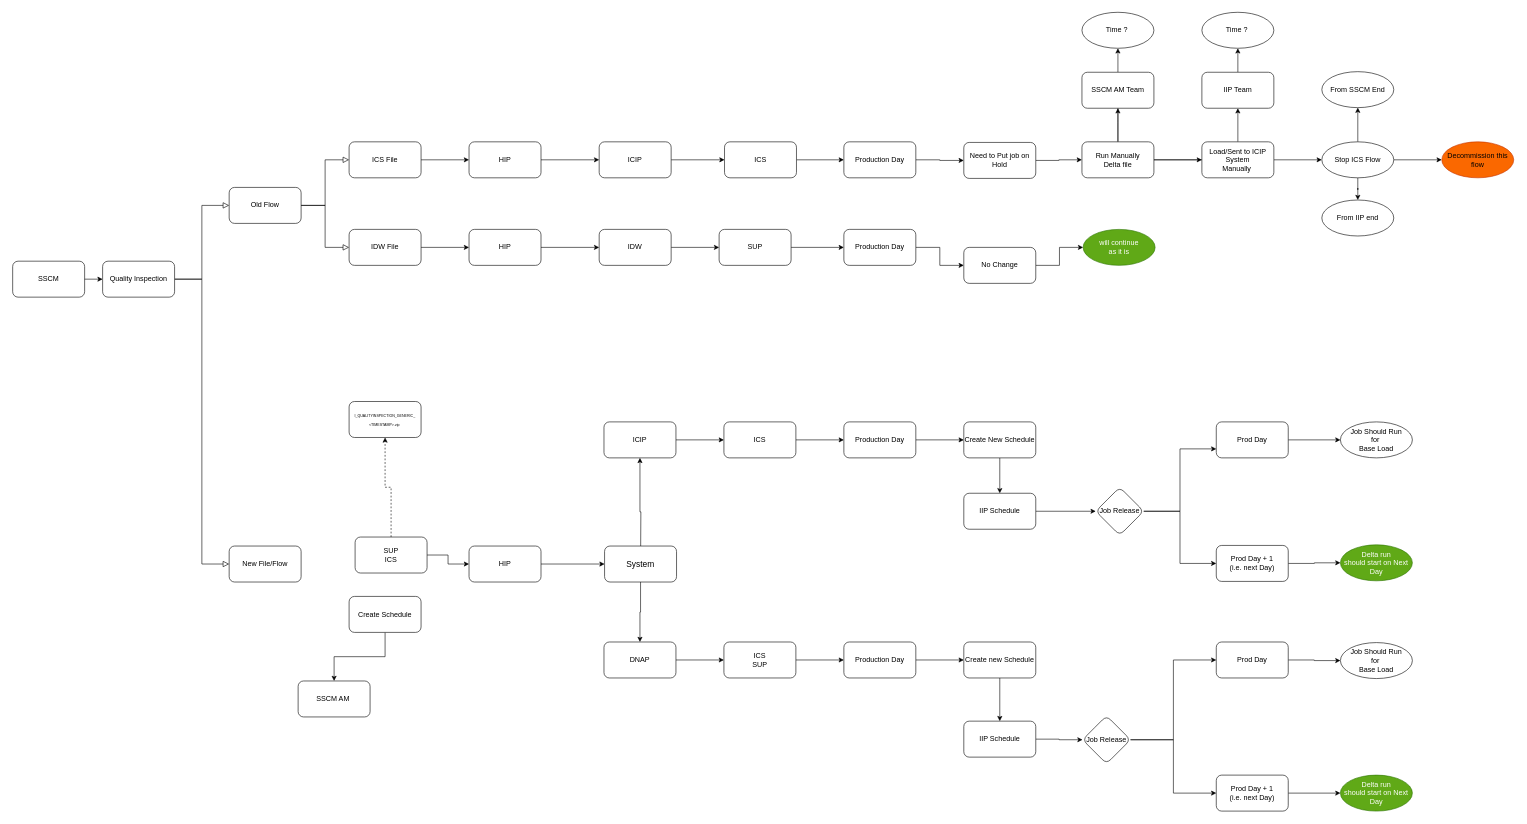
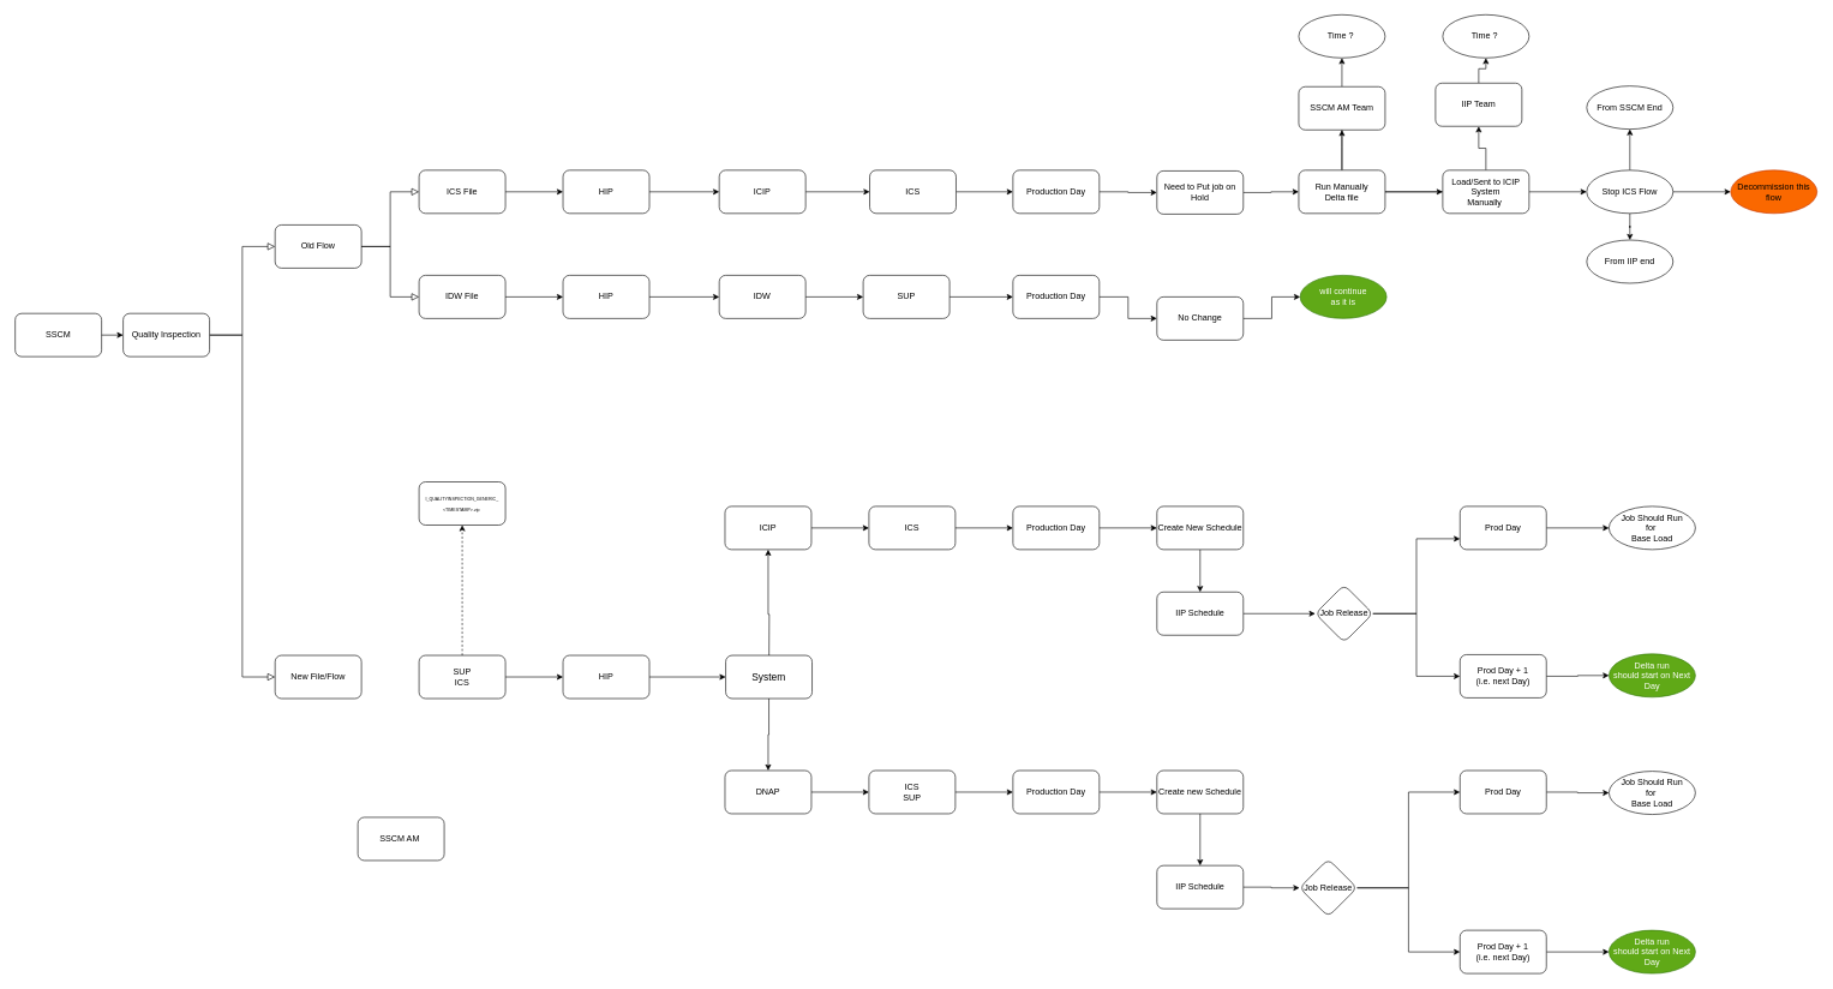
- <mxCell id="36" value="IIP Team" style="whiteSpace=wrap;html=1;rounded=1;" parent="1" vertex="1"><mxGeometry x="2003" y="120" width="120" height="60" as="geometry" /></mxCell>
+ <mxCell id="36" value="IIP Team" style="whiteSpace=wrap;html=1;rounded=1;" parent="1" vertex="1"><mxGeometry x="1993" y="115" width="120" height="60" as="geometry" /></mxCell>
- <mxCell id="53" value="SUP&lt;br&gt;ICS" style="whiteSpace=wrap;html=1;rounded=1;" parent="1" vertex="1"><mxGeometry x="591" y="895" width="120" height="60" as="geometry" /></mxCell>
+ <mxCell id="53" value="SUP&lt;br&gt;ICS" style="whiteSpace=wrap;html=1;rounded=1;" parent="1" vertex="1"><mxGeometry x="581" y="910" width="120" height="60" as="geometry" /></mxCell>
- <mxCell id="102" value="Create Schedule" style="whiteSpace=wrap;html=1;rounded=1;" vertex="1" parent="1"><mxGeometry x="581" y="994" width="120" height="60" as="geometry" /></mxCell>
- <mxCell id="101" value="" style="edgeStyle=orthogonalEdgeStyle;rounded=0;orthogonalLoop=1;jettySize=auto;html=1;" edge="1" parent="1" source="102" target="103"><mxGeometry relative="1" as="geometry" /></mxCell>
